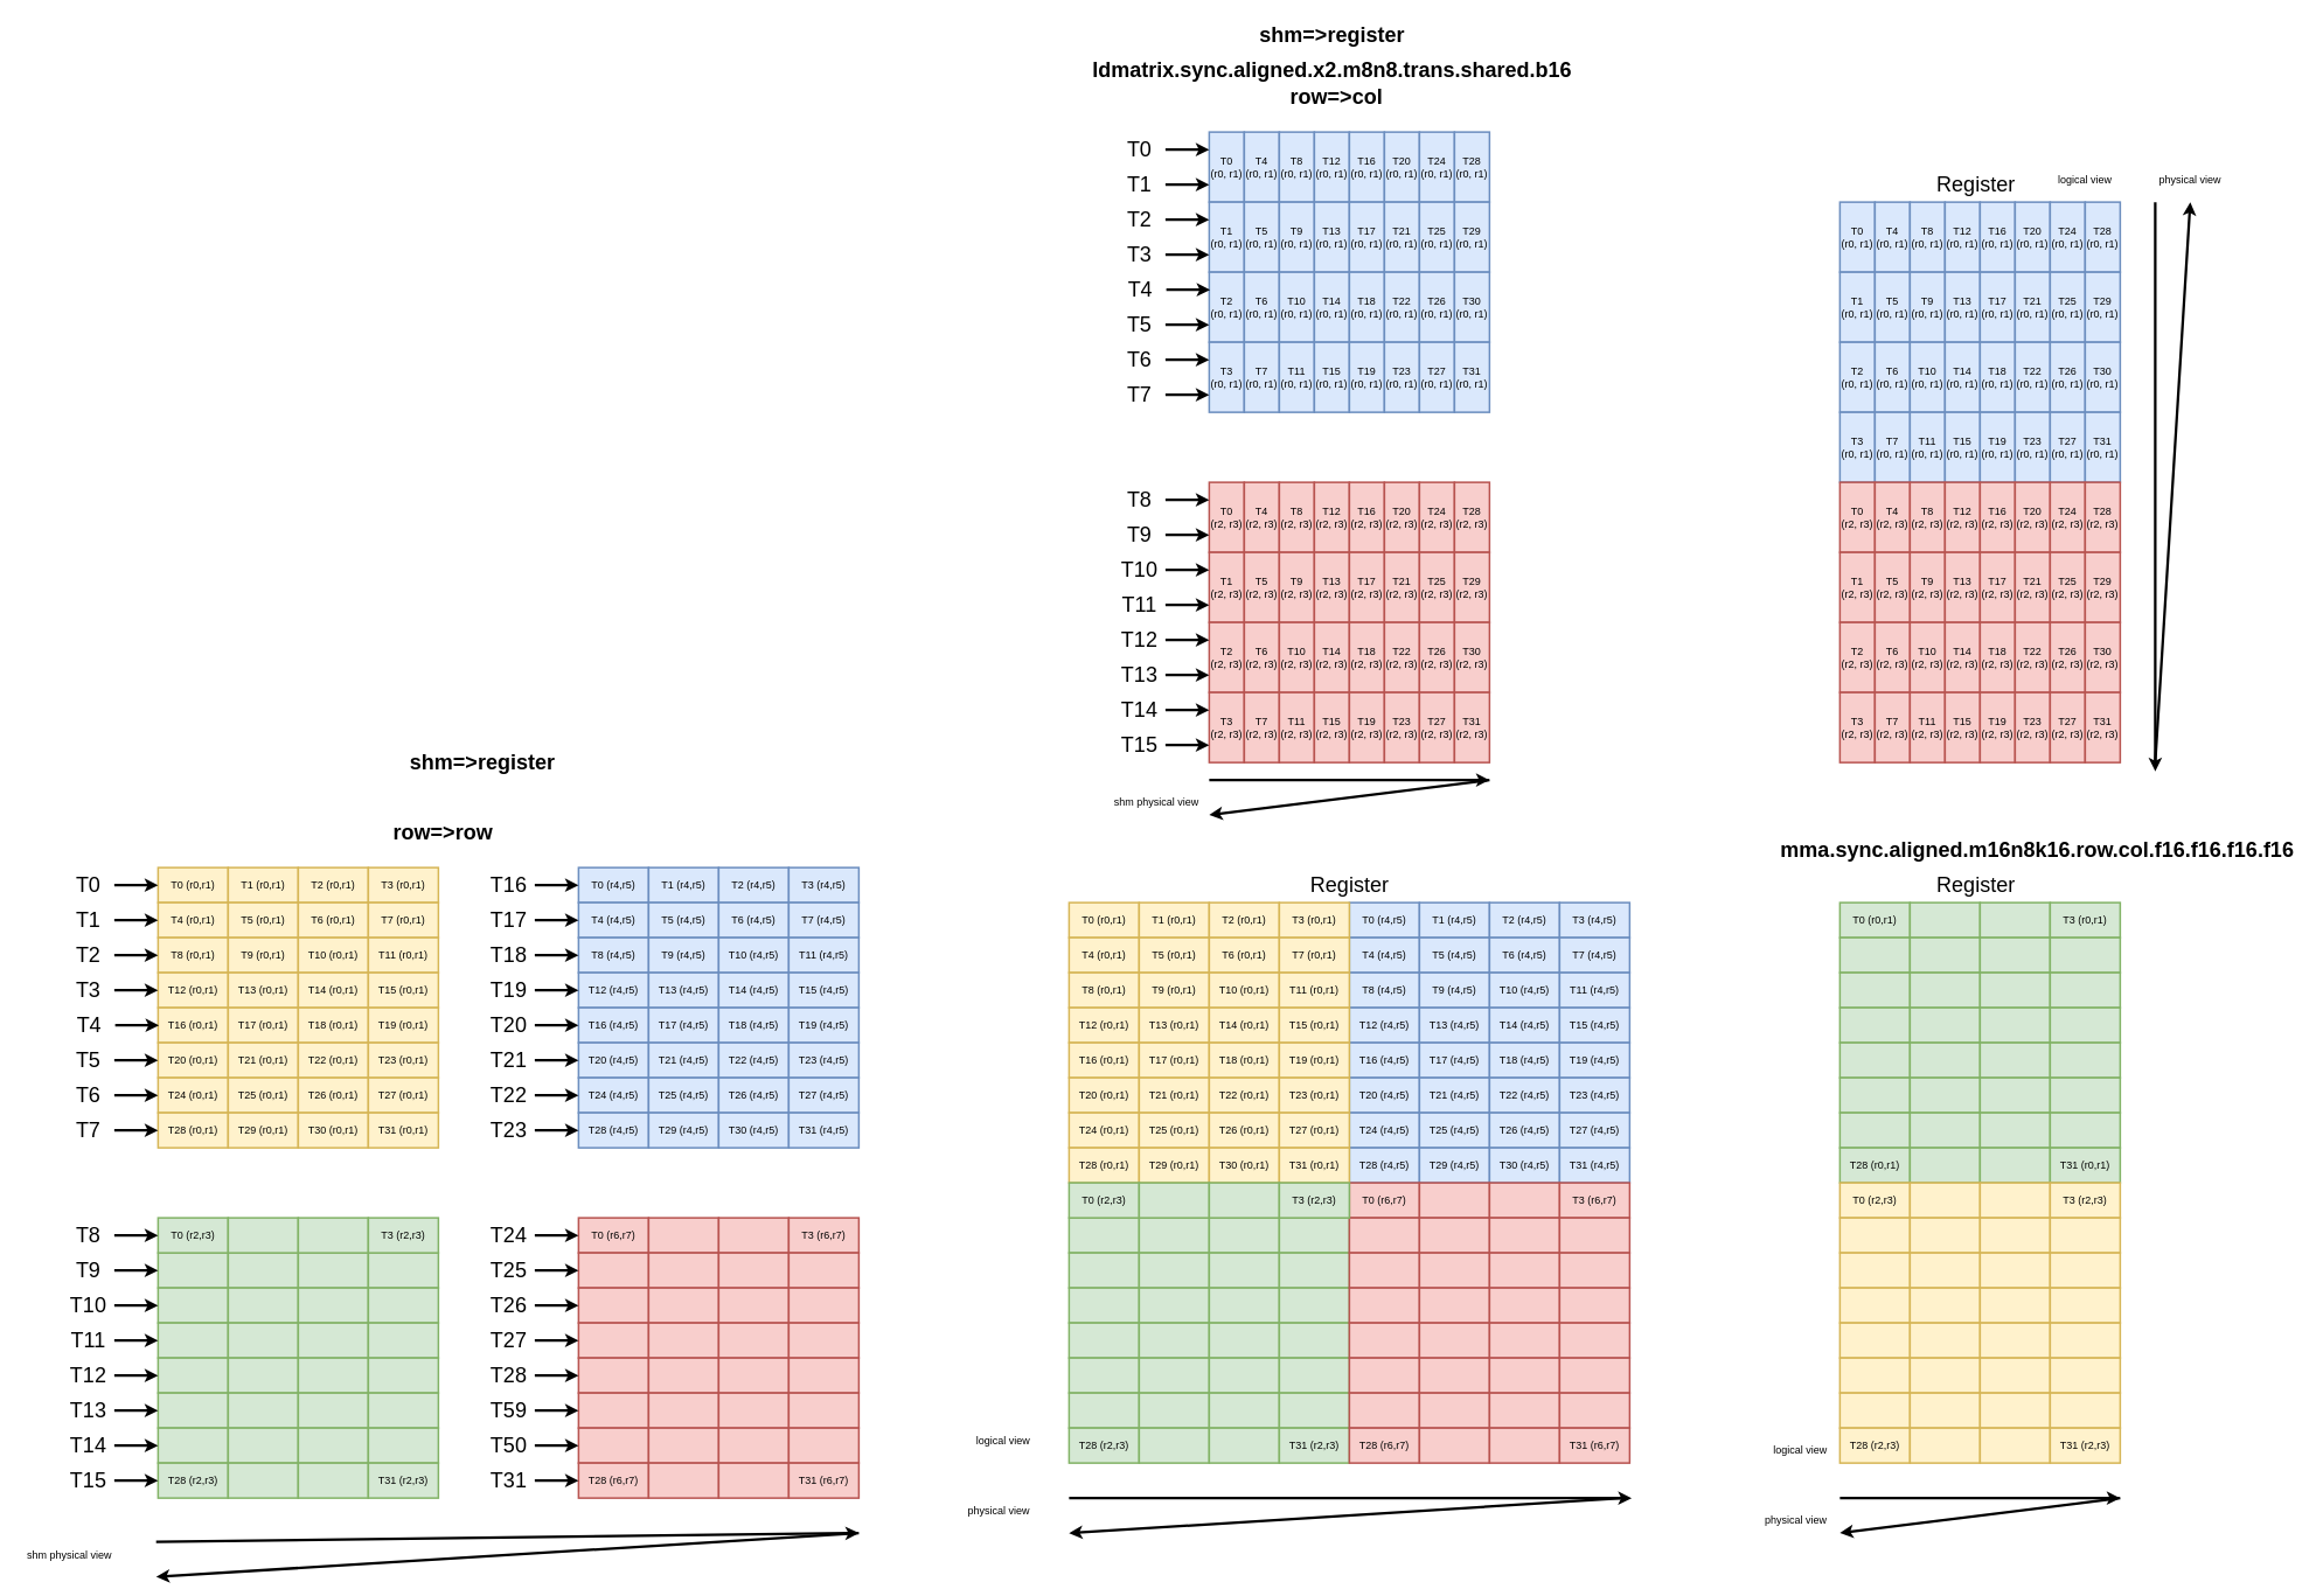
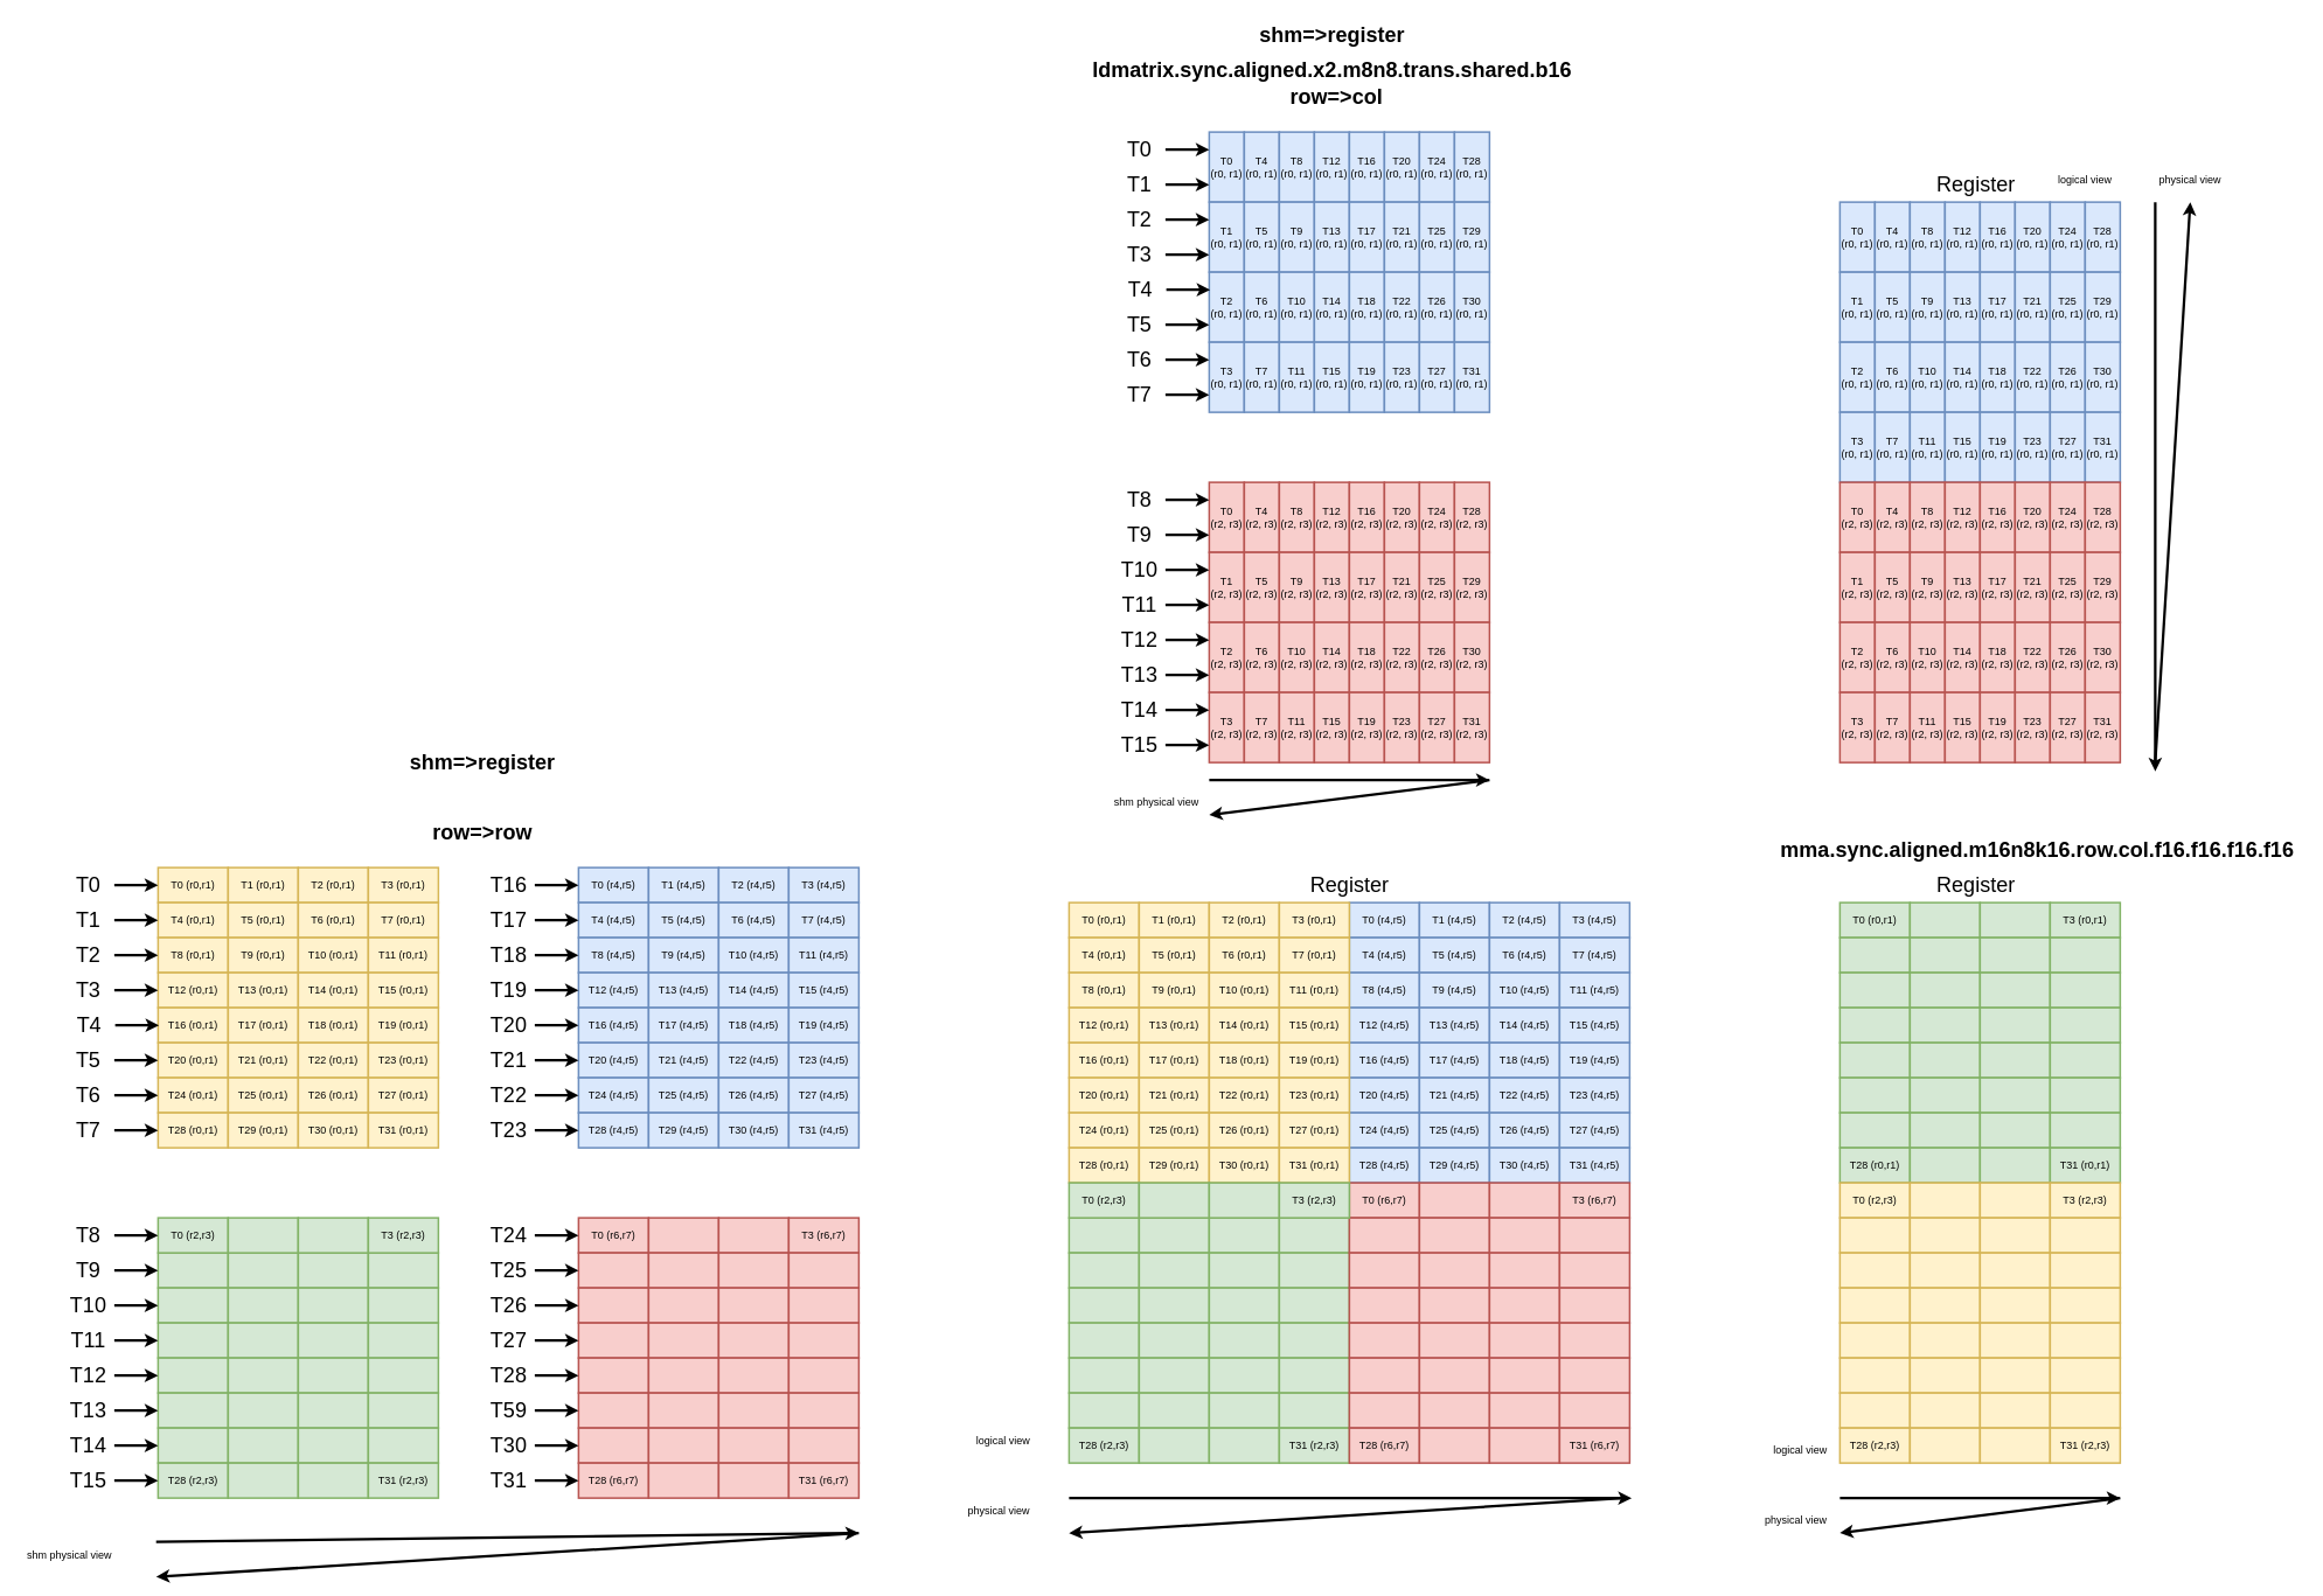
- <mxCell id="621" value="&lt;b&gt;row=&amp;gt;row&lt;/b&gt;" style="text;html=1;align=center;verticalAlign=middle;resizable=0;points=[];autosize=1;strokeColor=none;fillColor=none;fontSize=24;" vertex="1" parent="1"><mxGeometry x="435" y="930" width="140" height="40" as="geometry" /></mxCell>
+ <mxCell id="621" value="&lt;b&gt;row=&amp;gt;row&lt;/b&gt;" style="text;html=1;align=center;verticalAlign=middle;resizable=0;points=[];autosize=1;strokeColor=none;fillColor=none;fontSize=24;" vertex="1" parent="1"><mxGeometry x="480" y="930" width="140" height="40" as="geometry" /></mxCell>
- <mxCell id="497" value="T50" style="text;html=1;align=center;verticalAlign=middle;resizable=0;points=[];autosize=1;strokeColor=none;fillColor=none;fontSize=24;" vertex="1" parent="495"><mxGeometry x="-10" width="60" height="40" as="geometry" /></mxCell>
+ <mxCell id="497" value="T30" style="text;html=1;align=center;verticalAlign=middle;resizable=0;points=[];autosize=1;strokeColor=none;fillColor=none;fontSize=24;" vertex="1" parent="495"><mxGeometry x="-10" width="60" height="40" as="geometry" /></mxCell>
